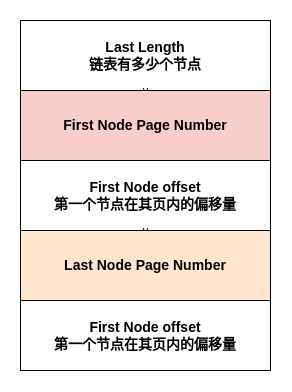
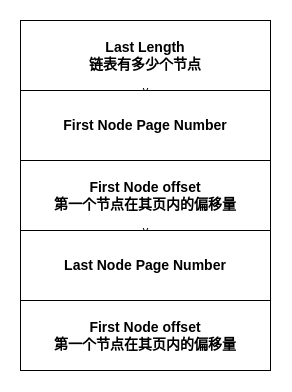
- <mxCell id="4" value="&lt;b&gt;&lt;font style=&quot;font-size: 14px&quot;&gt;First Node Page Number&lt;br&gt;&lt;/font&gt;&lt;/b&gt;" style="rounded=0;whiteSpace=wrap;html=1;fillColor=#f8cecc;" vertex="1" parent="1"><mxGeometry x="20" y="90" width="250" height="70" as="geometry" /></mxCell>
+ <mxCell id="4" value="&lt;b&gt;&lt;font style=&quot;font-size: 14px&quot;&gt;First Node Page Number&lt;br&gt;&lt;/font&gt;&lt;/b&gt;" style="rounded=0;whiteSpace=wrap;html=1;" vertex="1" parent="1"><mxGeometry x="20" y="90" width="250" height="70" as="geometry" /></mxCell>
- <mxCell id="7" value="&lt;b&gt;&lt;font style=&quot;font-size: 14px&quot;&gt;Last Node Page Number&lt;br&gt;&lt;/font&gt;&lt;/b&gt;" style="rounded=0;whiteSpace=wrap;html=1;fillColor=#ffe6cc;" vertex="1" parent="1"><mxGeometry x="20" y="230" width="250" height="70" as="geometry" /></mxCell>
+ <mxCell id="7" value="&lt;b&gt;&lt;font style=&quot;font-size: 14px&quot;&gt;Last Node Page Number&lt;br&gt;&lt;/font&gt;&lt;/b&gt;" style="rounded=0;whiteSpace=wrap;html=1;" vertex="1" parent="1"><mxGeometry x="20" y="230" width="250" height="70" as="geometry" /></mxCell>
